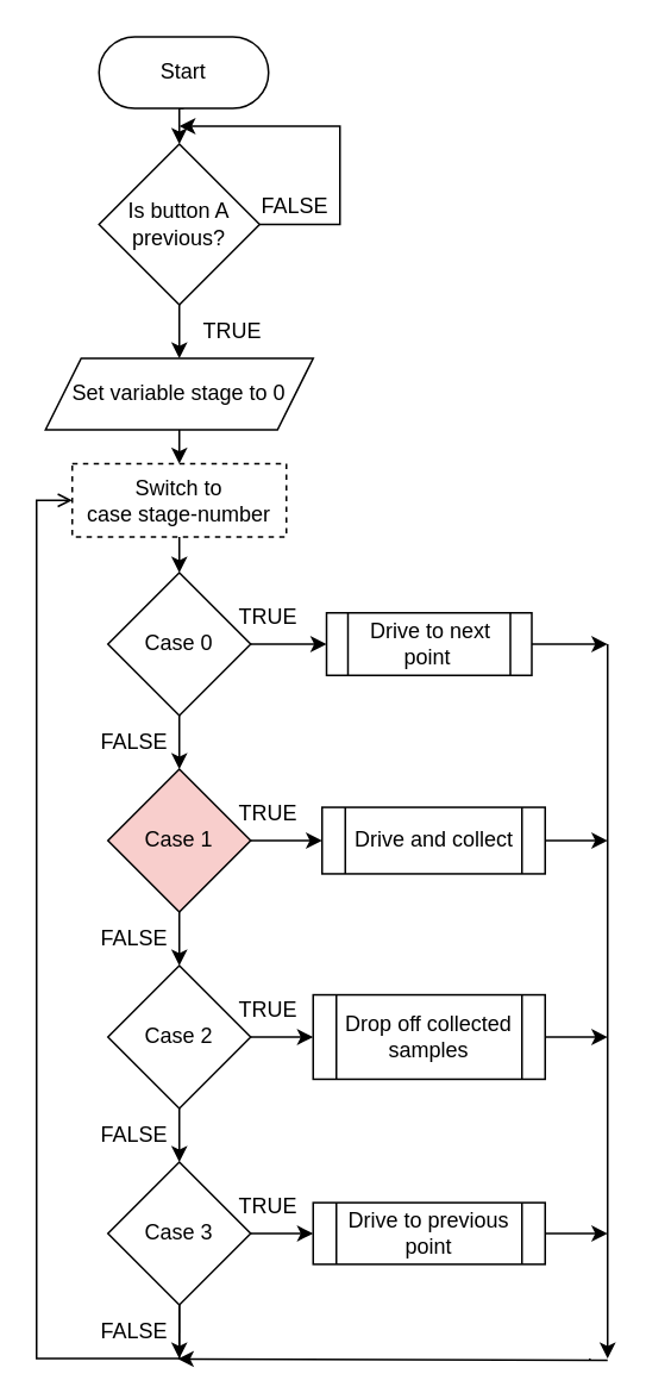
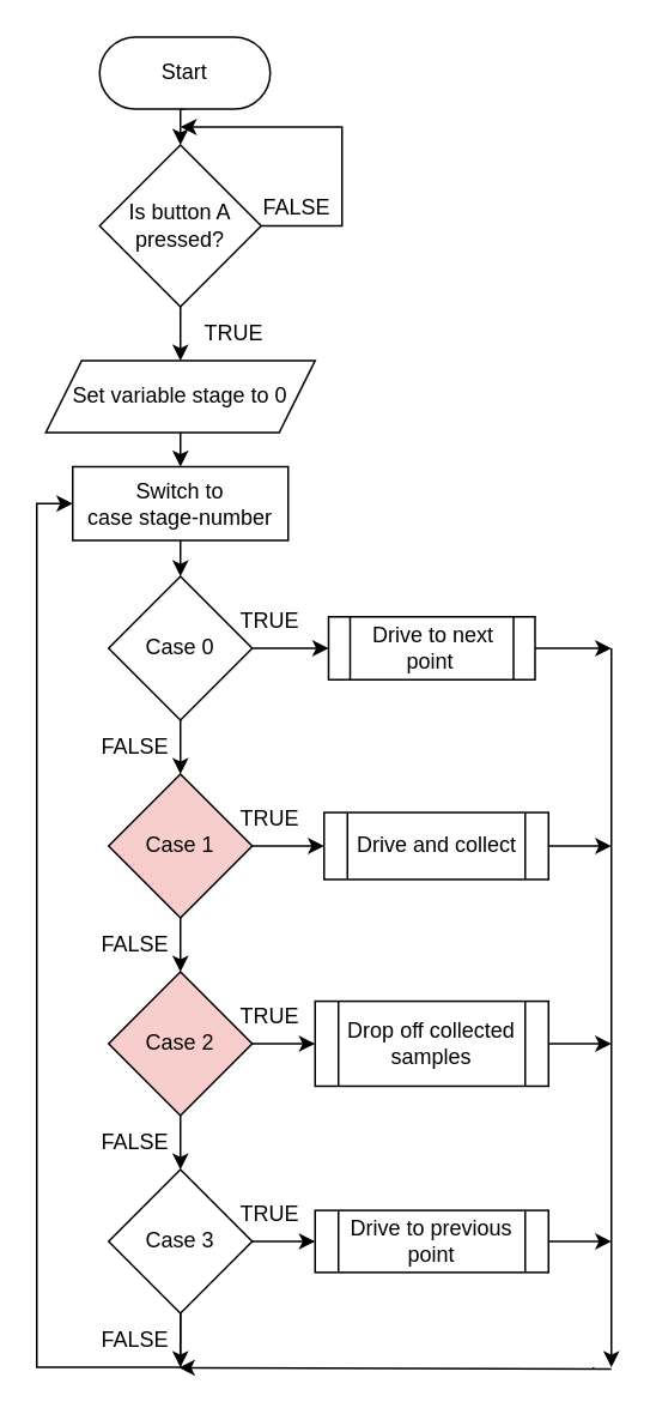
- <mxCell id="4" value="Is button A previous?" style="rhombus;whiteSpace=wrap;html=1;" parent="1" vertex="1"><mxGeometry x="55" y="80" width="90" height="90" as="geometry" /></mxCell>
+ <mxCell id="4" value="Is button A pressed?" style="rhombus;whiteSpace=wrap;html=1;" parent="1" vertex="1"><mxGeometry x="55" y="80" width="90" height="90" as="geometry" /></mxCell>
- <mxCell id="21" style="edgeStyle=orthogonalEdgeStyle;rounded=0;orthogonalLoop=1;jettySize=auto;html=1;exitX=0.5;exitY=1;exitDx=0;exitDy=0;entryX=0;entryY=0.5;entryDx=0;entryDy=0;endArrow=open;" parent="1" source="23" target="11" edge="1"><mxGeometry relative="1" as="geometry"><mxPoint x="35" y="289" as="targetPoint" /><Array as="points"><mxPoint x="100" y="760" /><mxPoint x="20" y="760" /><mxPoint x="20" y="280" /><mxPoint x="40" y="280" /></Array></mxGeometry></mxCell>
+ <mxCell id="21" style="edgeStyle=orthogonalEdgeStyle;rounded=0;orthogonalLoop=1;jettySize=auto;html=1;exitX=0.5;exitY=1;exitDx=0;exitDy=0;entryX=0;entryY=0.5;entryDx=0;entryDy=0;" parent="1" source="23" target="11" edge="1"><mxGeometry relative="1" as="geometry"><mxPoint x="35" y="289" as="targetPoint" /><Array as="points"><mxPoint x="100" y="760" /><mxPoint x="20" y="760" /><mxPoint x="20" y="280" /><mxPoint x="40" y="280" /></Array></mxGeometry></mxCell>
- <mxCell id="11" value="Switch to&lt;br&gt;case stage-number" style="rounded=0;whiteSpace=wrap;html=1;dashed=1;" parent="1" vertex="1"><mxGeometry x="40" y="259" width="120" height="41" as="geometry" /></mxCell>
+ <mxCell id="11" value="Switch to&lt;br&gt;case stage-number" style="rounded=0;whiteSpace=wrap;html=1;" parent="1" vertex="1"><mxGeometry x="40" y="259" width="120" height="41" as="geometry" /></mxCell>
- <mxCell id="16" value="Case 2" style="rhombus;whiteSpace=wrap;html=1;" parent="1" vertex="1"><mxGeometry x="60" y="540" width="80" height="80" as="geometry" /></mxCell>
+ <mxCell id="16" value="Case 2" style="rhombus;whiteSpace=wrap;html=1;fillColor=#f8cecc;" parent="1" vertex="1"><mxGeometry x="60" y="540" width="80" height="80" as="geometry" /></mxCell>
